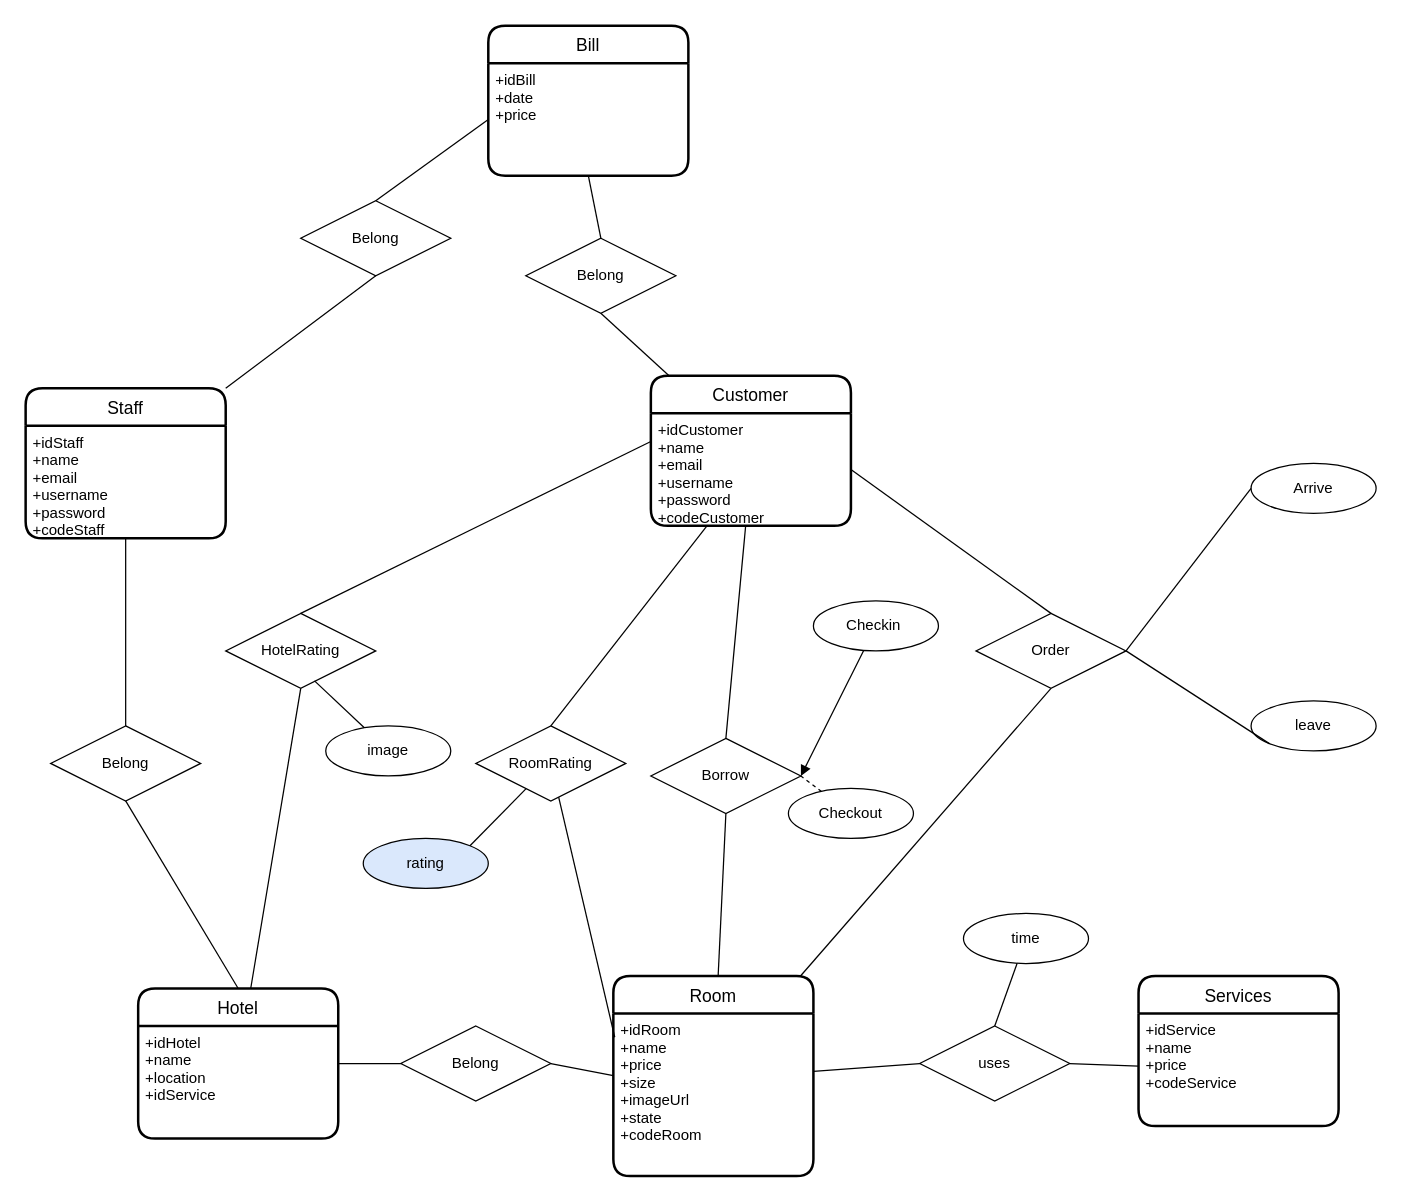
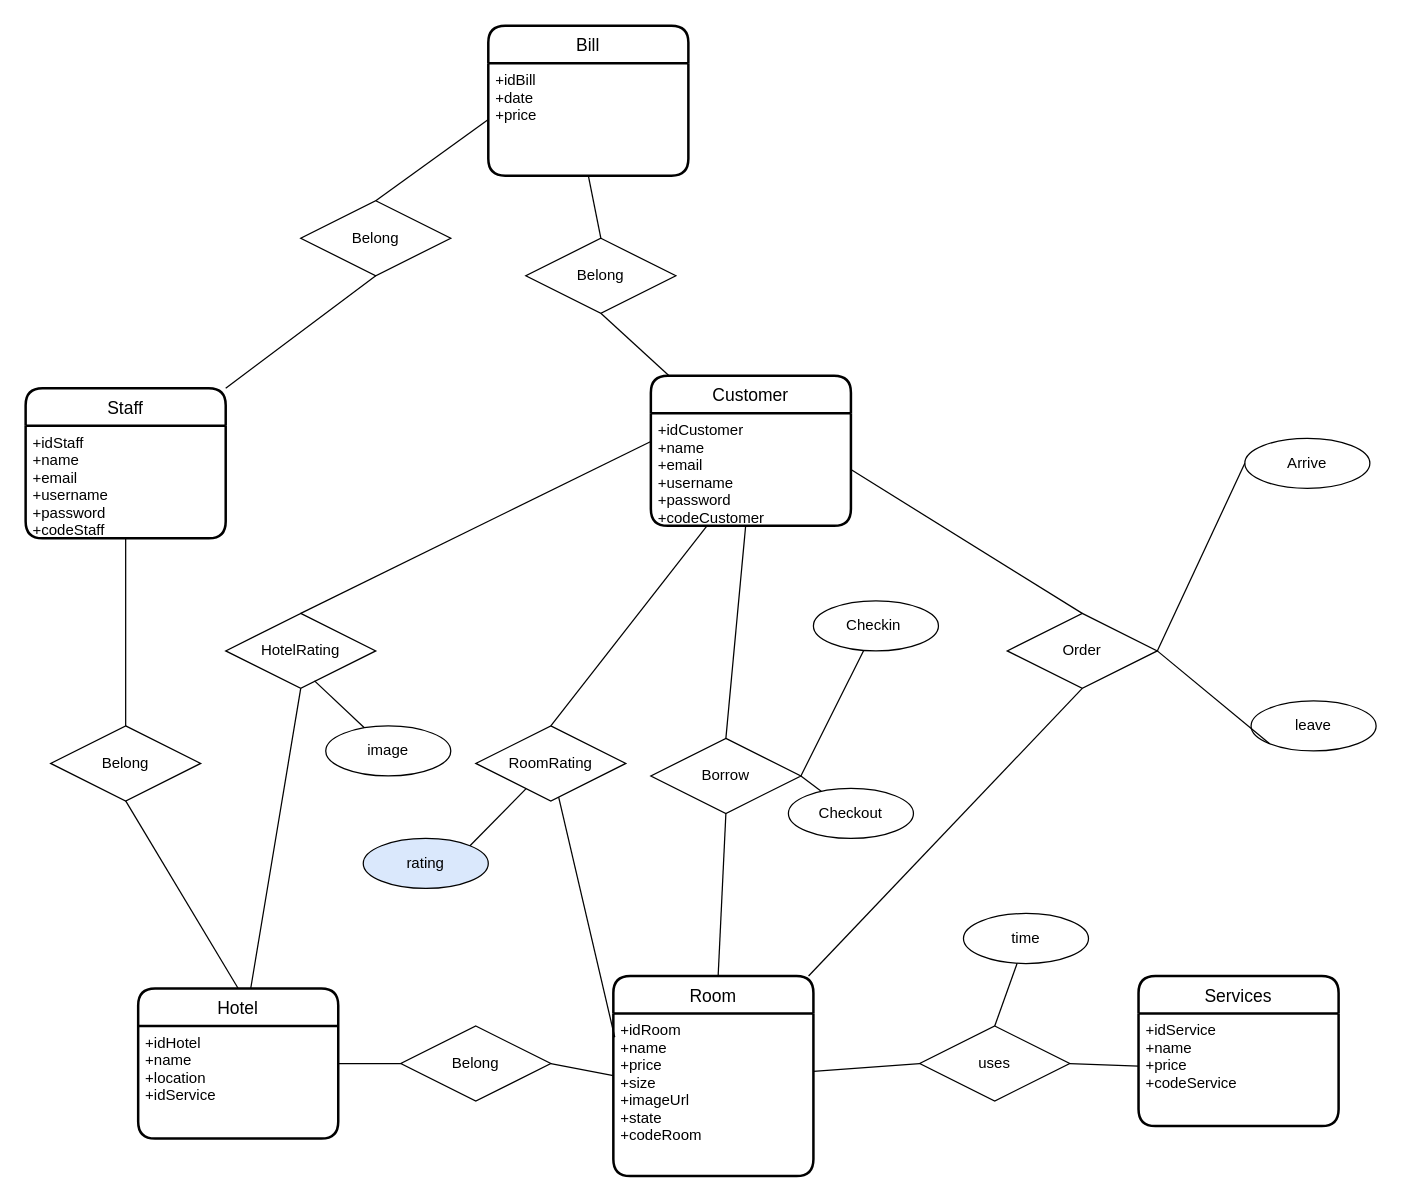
- <mxCell id="30" value="Arrive" style="ellipse;whiteSpace=wrap;html=1;align=center;" parent="1" vertex="1"><mxGeometry x="1000" y="370" width="100" height="40" as="geometry" /></mxCell>
+ <mxCell id="30" value="Arrive" style="ellipse;whiteSpace=wrap;html=1;align=center;" parent="1" vertex="1"><mxGeometry x="995" y="350" width="100" height="40" as="geometry" /></mxCell>
- <mxCell id="17" value="Order" style="shape=rhombus;perimeter=rhombusPerimeter;whiteSpace=wrap;html=1;align=center;" parent="1" vertex="1"><mxGeometry x="780" y="490" width="120" height="60" as="geometry" /></mxCell>
+ <mxCell id="17" value="Order" style="shape=rhombus;perimeter=rhombusPerimeter;whiteSpace=wrap;html=1;align=center;" parent="1" vertex="1"><mxGeometry x="805" y="490" width="120" height="60" as="geometry" /></mxCell>
- <mxCell id="34" value="" style="endArrow=block;html=1;rounded=0;strokeWidth=1;entryX=1;entryY=0.5;entryDx=0;entryDy=0;" parent="1" source="32" target="22" edge="1"><mxGeometry relative="1" as="geometry"><mxPoint x="420" y="395" as="sourcePoint" /><mxPoint x="320" y="550" as="targetPoint" /></mxGeometry></mxCell>
+ <mxCell id="34" value="" style="endArrow=none;html=1;rounded=0;strokeWidth=1;entryX=1;entryY=0.5;entryDx=0;entryDy=0;" parent="1" source="32" target="22" edge="1"><mxGeometry relative="1" as="geometry"><mxPoint x="420" y="395" as="sourcePoint" /><mxPoint x="320" y="550" as="targetPoint" /></mxGeometry></mxCell>
- <mxCell id="35" value="" style="endArrow=none;html=1;rounded=0;strokeWidth=1;entryX=1;entryY=0.5;entryDx=0;entryDy=0;dashed=1;" parent="1" source="33" target="22" edge="1"><mxGeometry relative="1" as="geometry"><mxPoint x="864.854" y="564.226" as="sourcePoint" /><mxPoint x="770" y="550" as="targetPoint" /></mxGeometry></mxCell>
+ <mxCell id="35" value="" style="endArrow=none;html=1;rounded=0;strokeWidth=1;entryX=1;entryY=0.5;entryDx=0;entryDy=0;" parent="1" source="33" target="22" edge="1"><mxGeometry relative="1" as="geometry"><mxPoint x="864.854" y="564.226" as="sourcePoint" /><mxPoint x="770" y="550" as="targetPoint" /></mxGeometry></mxCell>
